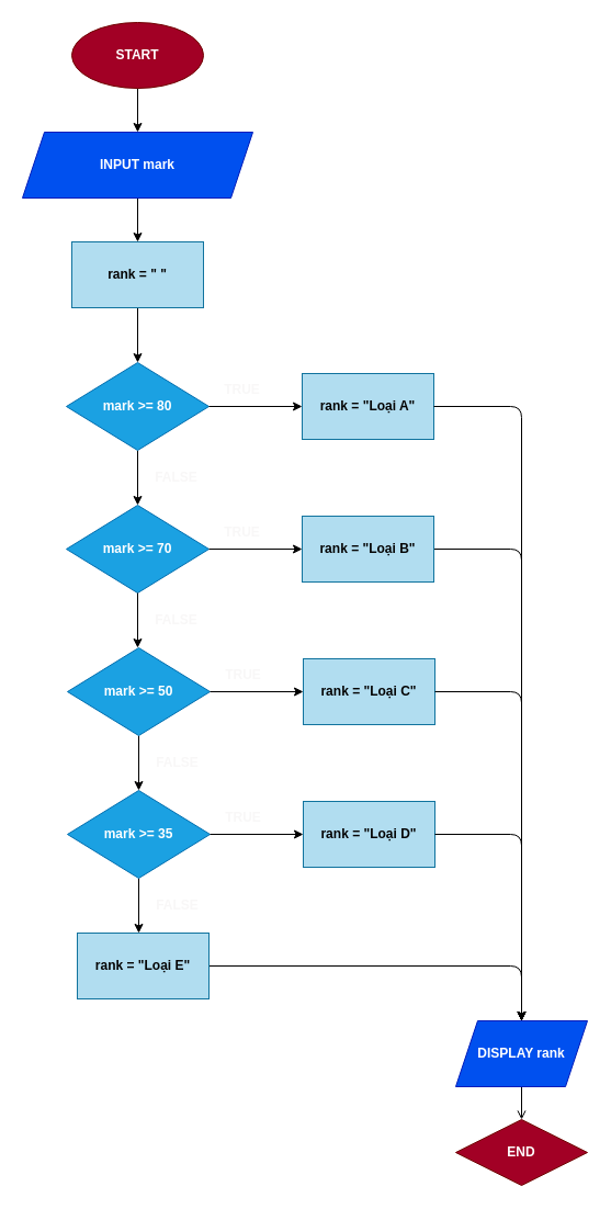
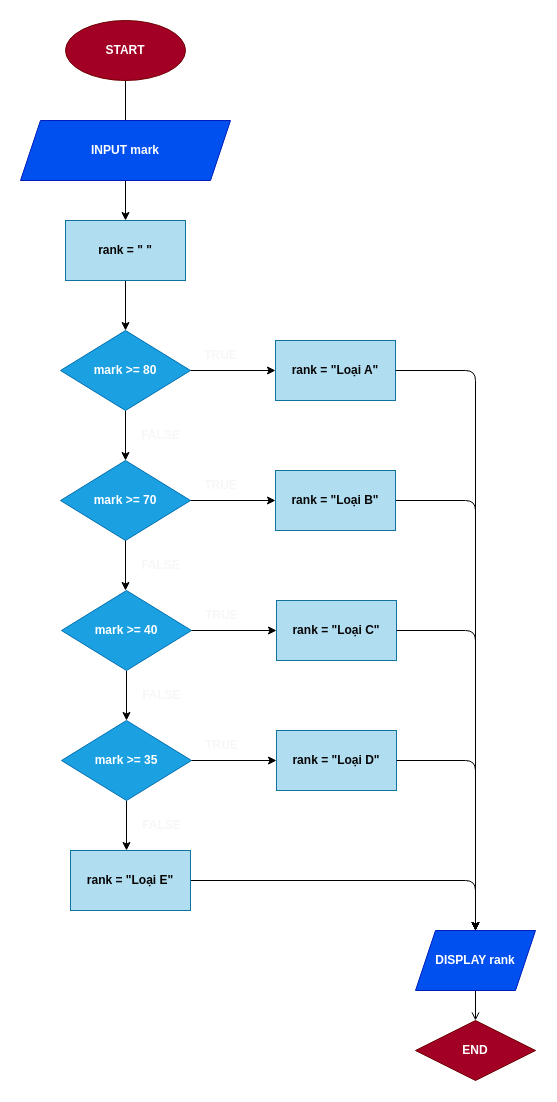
- <mxCell id="2" style="edgeStyle=none;html=1;exitX=0.5;exitY=1;exitDx=0;exitDy=0;entryX=0.5;entryY=0;entryDx=0;entryDy=0;" edge="1" parent="1" source="3" target="6"><mxGeometry relative="1" as="geometry" /></mxCell>
+ <mxCell id="2" style="edgeStyle=none;html=1;exitX=0.5;exitY=1;exitDx=0;exitDy=0;entryX=0.5;entryY=0;entryDx=0;entryDy=0;endArrow=none;" edge="1" parent="1" source="3" target="6"><mxGeometry relative="1" as="geometry" /></mxCell>
- <mxCell id="25" value="mark &amp;gt;= 50" style="rhombus;whiteSpace=wrap;html=1;fillColor=#1ba1e2;strokeColor=#006EAF;fontColor=#ffffff;fontStyle=1" vertex="1" parent="23"><mxGeometry width="130" height="80" as="geometry" /></mxCell>
+ <mxCell id="25" value="mark &amp;gt;= 40" style="rhombus;whiteSpace=wrap;html=1;fillColor=#1ba1e2;strokeColor=#006EAF;fontColor=#ffffff;fontStyle=1" vertex="1" parent="23"><mxGeometry width="130" height="80" as="geometry" /></mxCell>
